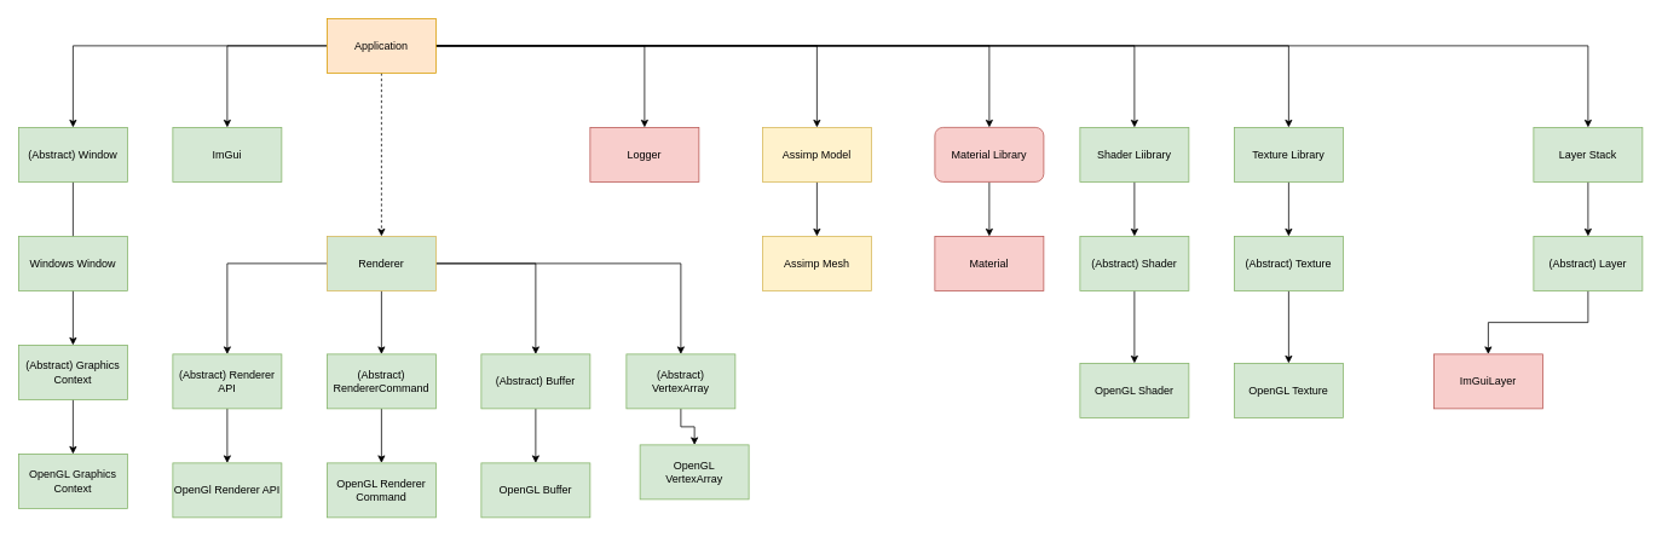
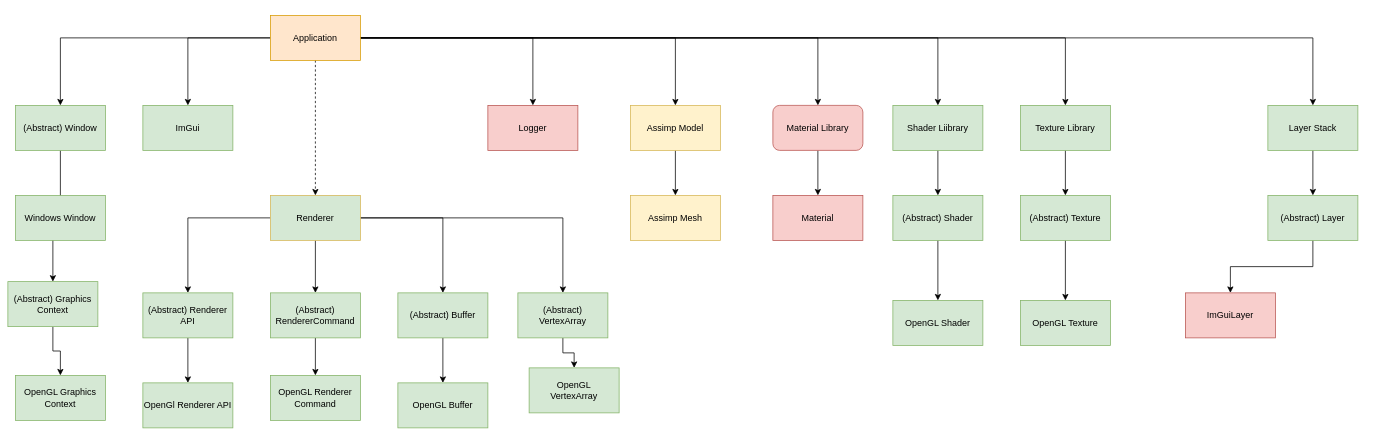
- <mxCell id="15" value="(Abstract) Graphics Context" style="rounded=0;whiteSpace=wrap;html=1;fillColor=#d5e8d4;strokeColor=#82b366;" parent="1" vertex="1"><mxGeometry x="20" y="380" width="120" height="60" as="geometry" /></mxCell>
+ <mxCell id="15" value="(Abstract) Graphics Context" style="rounded=0;whiteSpace=wrap;html=1;fillColor=#d5e8d4;strokeColor=#82b366;" parent="1" vertex="1"><mxGeometry x="10" y="375" width="120" height="60" as="geometry" /></mxCell>
- <mxCell id="33" value="OpenGL Renderer Command" style="rounded=0;whiteSpace=wrap;html=1;fillColor=#d5e8d4;strokeColor=#82b366;" parent="1" vertex="1"><mxGeometry x="360" y="510" width="120" height="60" as="geometry" /></mxCell>
+ <mxCell id="33" value="OpenGL Renderer Command" style="rounded=0;whiteSpace=wrap;html=1;fillColor=#d5e8d4;strokeColor=#82b366;" parent="1" vertex="1"><mxGeometry x="360" y="500" width="120" height="60" as="geometry" /></mxCell>
